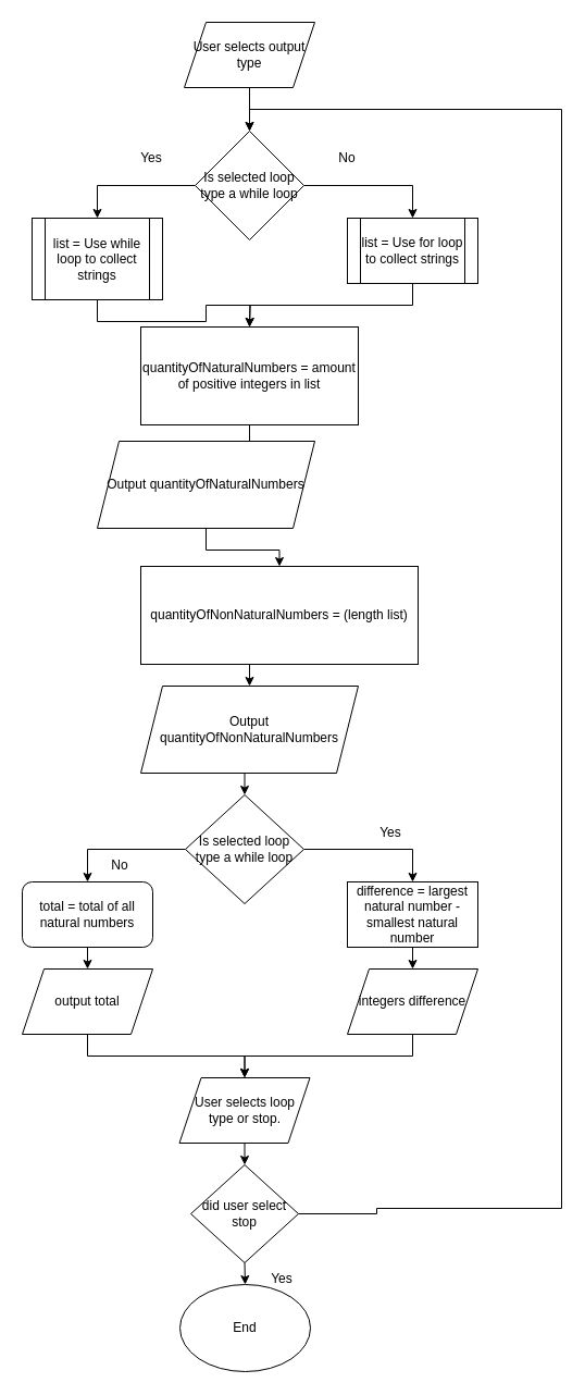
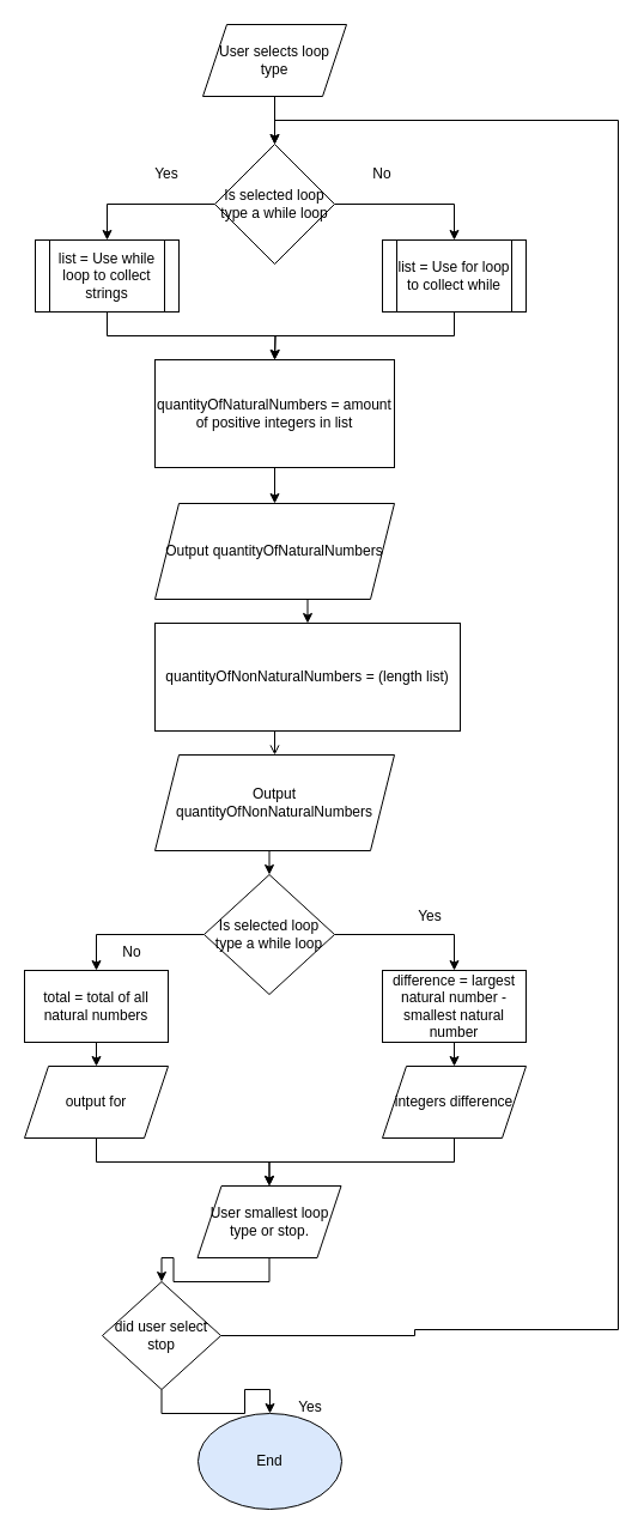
- <mxCell id="3" value="User selects output type" style="shape=parallelogram;perimeter=parallelogramPerimeter;whiteSpace=wrap;html=1;fixedSize=1;" parent="1" vertex="1"><mxGeometry x="169" y="20" width="120" height="60" as="geometry" /></mxCell>
+ <mxCell id="3" value="User selects loop type" style="shape=parallelogram;perimeter=parallelogramPerimeter;whiteSpace=wrap;html=1;fixedSize=1;" parent="1" vertex="1"><mxGeometry x="169" y="20" width="120" height="60" as="geometry" /></mxCell>
- <mxCell id="10" value="list = Use for loop to collect strings" style="shape=process;whiteSpace=wrap;html=1;backgroundOutline=1;" parent="1" vertex="1"><mxGeometry x="319" y="200" width="120" height="60" as="geometry" /></mxCell>
+ <mxCell id="10" value="list = Use for loop to collect while" style="shape=process;whiteSpace=wrap;html=1;backgroundOutline=1;" parent="1" vertex="1"><mxGeometry x="319" y="200" width="120" height="60" as="geometry" /></mxCell>
- <mxCell id="8" value="list = Use while loop to collect strings" style="shape=process;whiteSpace=wrap;html=1;backgroundOutline=1;" parent="1" vertex="1"><mxGeometry x="29" y="200" width="120" height="75" as="geometry" /></mxCell>
+ <mxCell id="8" value="list = Use while loop to collect strings" style="shape=process;whiteSpace=wrap;html=1;backgroundOutline=1;" parent="1" vertex="1"><mxGeometry x="29" y="200" width="120" height="60" as="geometry" /></mxCell>
- <mxCell id="16" value="Output quantityOfNaturalNumbers" style="shape=parallelogram;perimeter=parallelogramPerimeter;whiteSpace=wrap;html=1;fixedSize=1;" parent="1" vertex="1"><mxGeometry x="89" y="405" width="200" height="80" as="geometry" /></mxCell>
+ <mxCell id="16" value="Output quantityOfNaturalNumbers" style="shape=parallelogram;perimeter=parallelogramPerimeter;whiteSpace=wrap;html=1;fixedSize=1;" parent="1" vertex="1"><mxGeometry x="129" y="420" width="200" height="80" as="geometry" /></mxCell>
- <mxCell id="19" style="edgeStyle=orthogonalEdgeStyle;rounded=0;orthogonalLoop=1;jettySize=auto;html=1;exitX=0.5;exitY=1;exitDx=0;exitDy=0;entryX=0.5;entryY=0;entryDx=0;entryDy=0;" parent="1" source="20" target="18" edge="1"><mxGeometry relative="1" as="geometry" /></mxCell>
+ <mxCell id="19" style="edgeStyle=orthogonalEdgeStyle;rounded=0;orthogonalLoop=1;jettySize=auto;html=1;exitX=0.5;exitY=1;exitDx=0;exitDy=0;entryX=0.5;entryY=0;entryDx=0;entryDy=0;endArrow=open;" parent="1" source="20" target="18" edge="1"><mxGeometry relative="1" as="geometry" /></mxCell>
- <mxCell id="25" value="total = total of all natural numbers" style="whiteSpace=wrap;html=1;rounded=1;" parent="1" vertex="1"><mxGeometry x="20" y="810" width="120" height="60" as="geometry" /></mxCell>
+ <mxCell id="25" value="total = total of all natural numbers" style="rounded=0;whiteSpace=wrap;html=1;" parent="1" vertex="1"><mxGeometry x="20" y="810" width="120" height="60" as="geometry" /></mxCell>
- <mxCell id="27" value="output total" style="shape=parallelogram;perimeter=parallelogramPerimeter;whiteSpace=wrap;html=1;fixedSize=1;" parent="1" vertex="1"><mxGeometry x="20" y="890" width="120" height="60" as="geometry" /></mxCell>
+ <mxCell id="27" value="output for" style="shape=parallelogram;perimeter=parallelogramPerimeter;whiteSpace=wrap;html=1;fixedSize=1;" parent="1" vertex="1"><mxGeometry x="20" y="890" width="120" height="60" as="geometry" /></mxCell>
- <mxCell id="33" value="User selects loop type or stop." style="shape=parallelogram;perimeter=parallelogramPerimeter;whiteSpace=wrap;html=1;fixedSize=1;" parent="1" vertex="1"><mxGeometry x="164.5" y="990" width="120" height="60" as="geometry" /></mxCell>
+ <mxCell id="33" value="User smallest loop type or stop." style="shape=parallelogram;perimeter=parallelogramPerimeter;whiteSpace=wrap;html=1;fixedSize=1;" parent="1" vertex="1"><mxGeometry x="164.5" y="990" width="120" height="60" as="geometry" /></mxCell>
- <mxCell id="35" value="did user select stop" style="rhombus;whiteSpace=wrap;html=1;" parent="1" vertex="1"><mxGeometry x="175" y="1070" width="99" height="90" as="geometry" /></mxCell>
+ <mxCell id="35" value="did user select stop" style="rhombus;whiteSpace=wrap;html=1;" parent="1" vertex="1"><mxGeometry x="85" y="1070" width="99" height="90" as="geometry" /></mxCell>
- <mxCell id="37" value="End" style="ellipse;whiteSpace=wrap;html=1;" parent="1" vertex="1"><mxGeometry x="165" y="1180" width="120" height="80" as="geometry" /></mxCell>
+ <mxCell id="37" value="End" style="ellipse;whiteSpace=wrap;html=1;fillColor=#dae8fc;" parent="1" vertex="1"><mxGeometry x="165" y="1180" width="120" height="80" as="geometry" /></mxCell>
